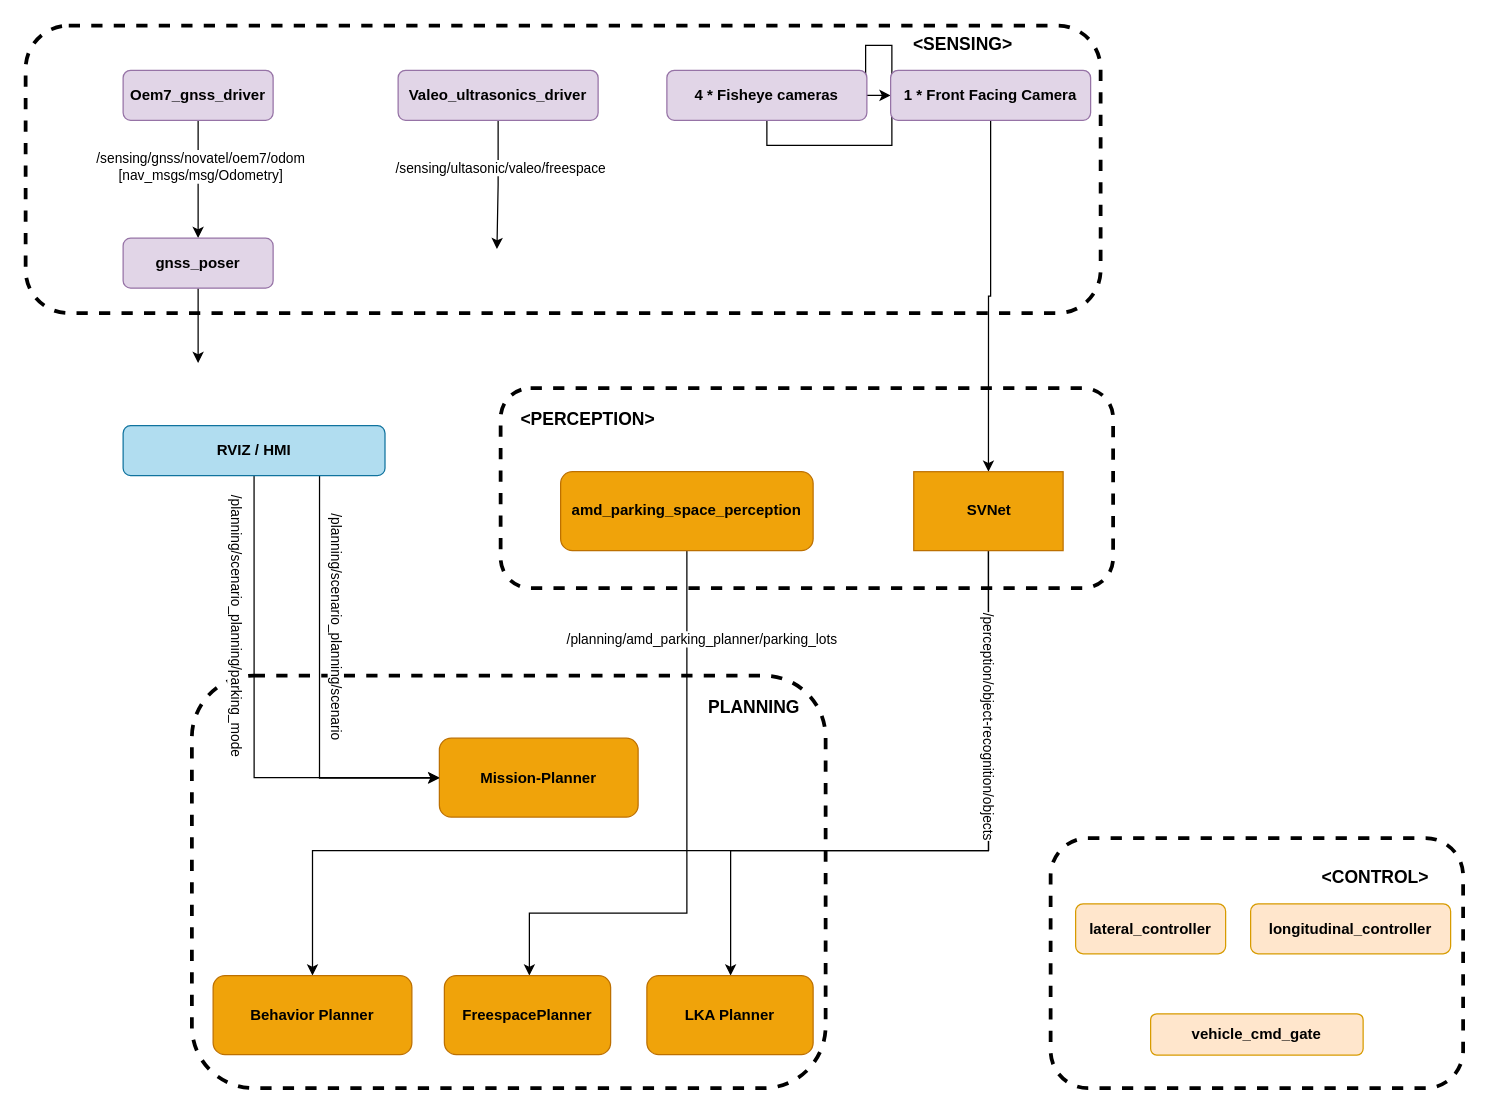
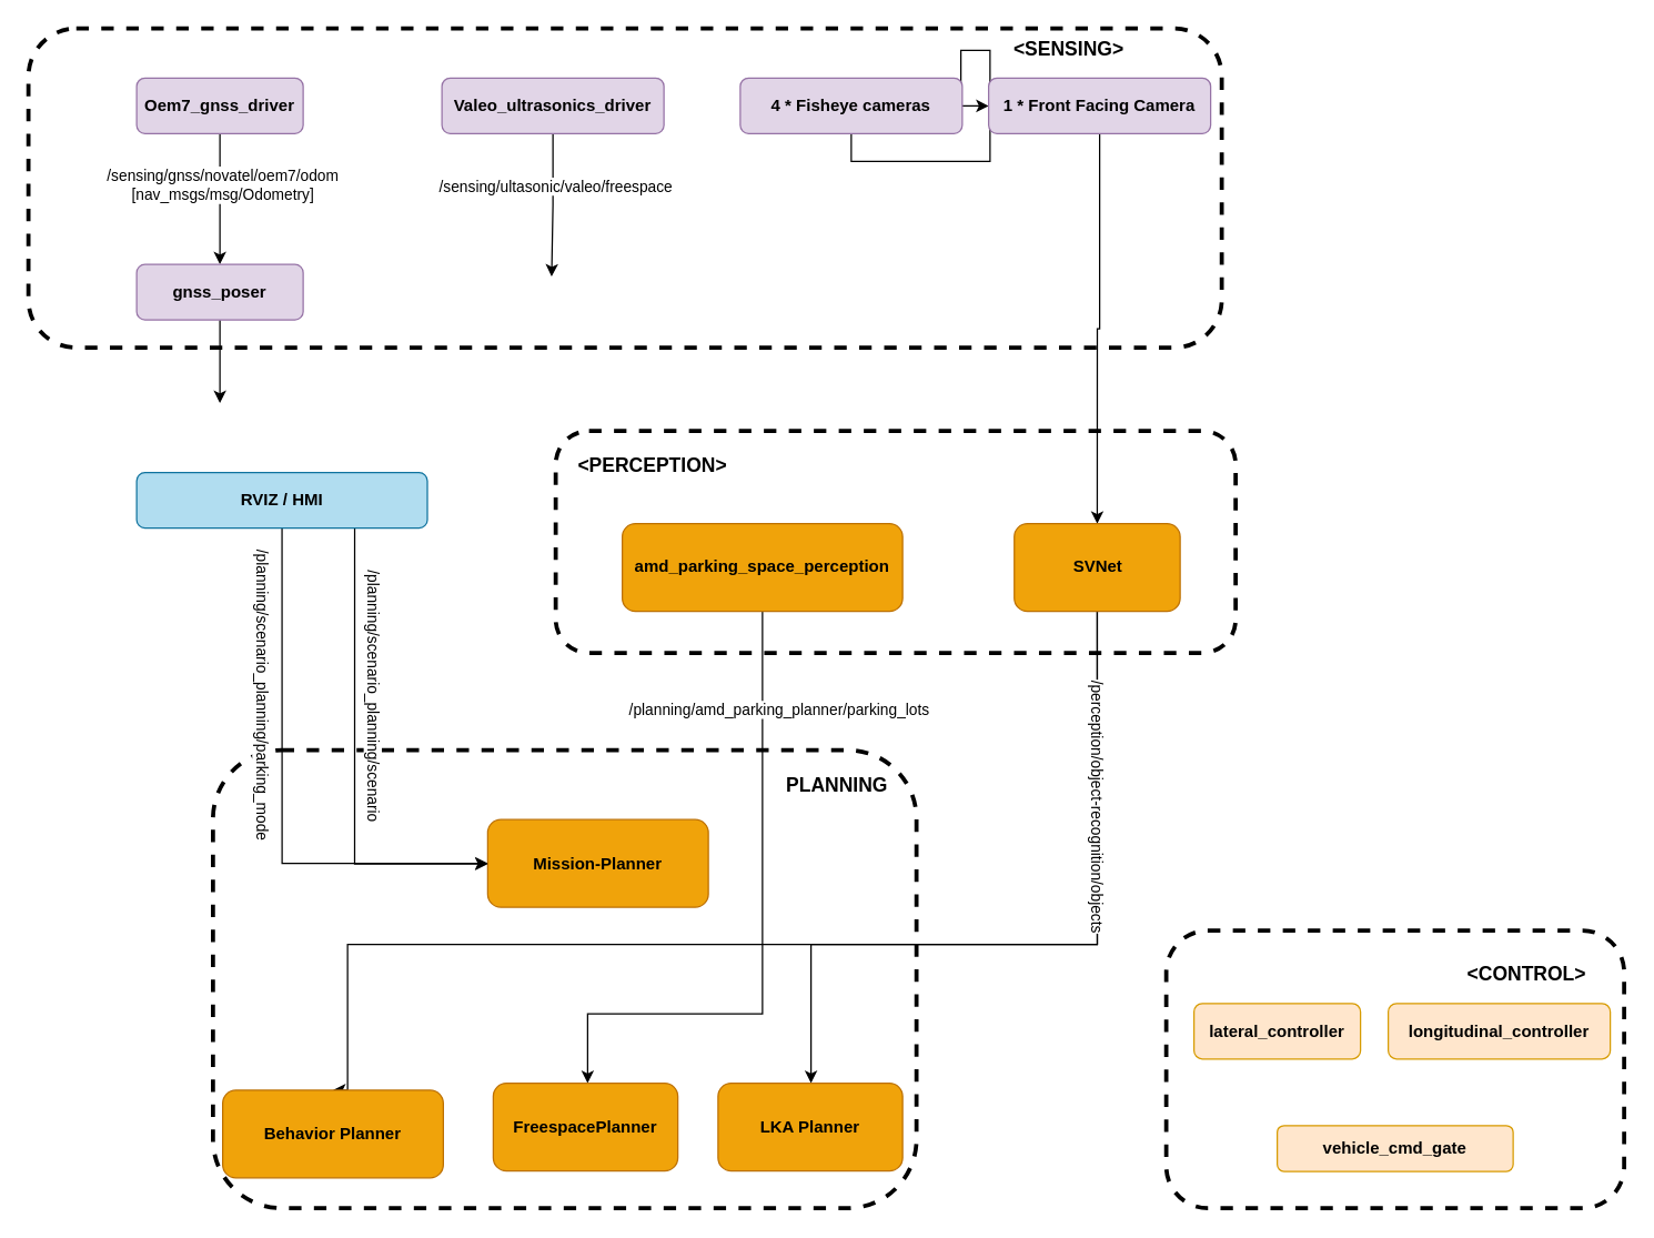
- <mxCell id="25" value="&lt;b&gt;SVNet&lt;/b&gt;" style="whiteSpace=wrap;html=1;comic=0;strokeColor=#BD7000;fillColor=#f0a30a;sketch=0;fontColor=#000000;rounded=0;" vertex="1" parent="1"><mxGeometry x="730.5" y="376.87" width="119.5" height="63.13" as="geometry" /></mxCell>
+ <mxCell id="25" value="&lt;b&gt;SVNet&lt;/b&gt;" style="rounded=1;whiteSpace=wrap;html=1;comic=0;strokeColor=#BD7000;fillColor=#f0a30a;sketch=0;fontColor=#000000;" vertex="1" parent="1"><mxGeometry x="730.5" y="376.87" width="119.5" height="63.13" as="geometry" /></mxCell>
- <mxCell id="27" value="&lt;b&gt;Behavior Planner&lt;/b&gt;" style="rounded=1;whiteSpace=wrap;html=1;comic=0;strokeColor=#BD7000;fillColor=#f0a30a;sketch=0;fontColor=#000000;" vertex="1" parent="1"><mxGeometry x="170" y="780" width="159" height="63.13" as="geometry" /></mxCell>
+ <mxCell id="27" value="&lt;b&gt;Behavior Planner&lt;/b&gt;" style="rounded=1;whiteSpace=wrap;html=1;comic=0;strokeColor=#BD7000;fillColor=#f0a30a;sketch=0;fontColor=#000000;" vertex="1" parent="1"><mxGeometry x="160" y="785" width="159" height="63.13" as="geometry" /></mxCell>
